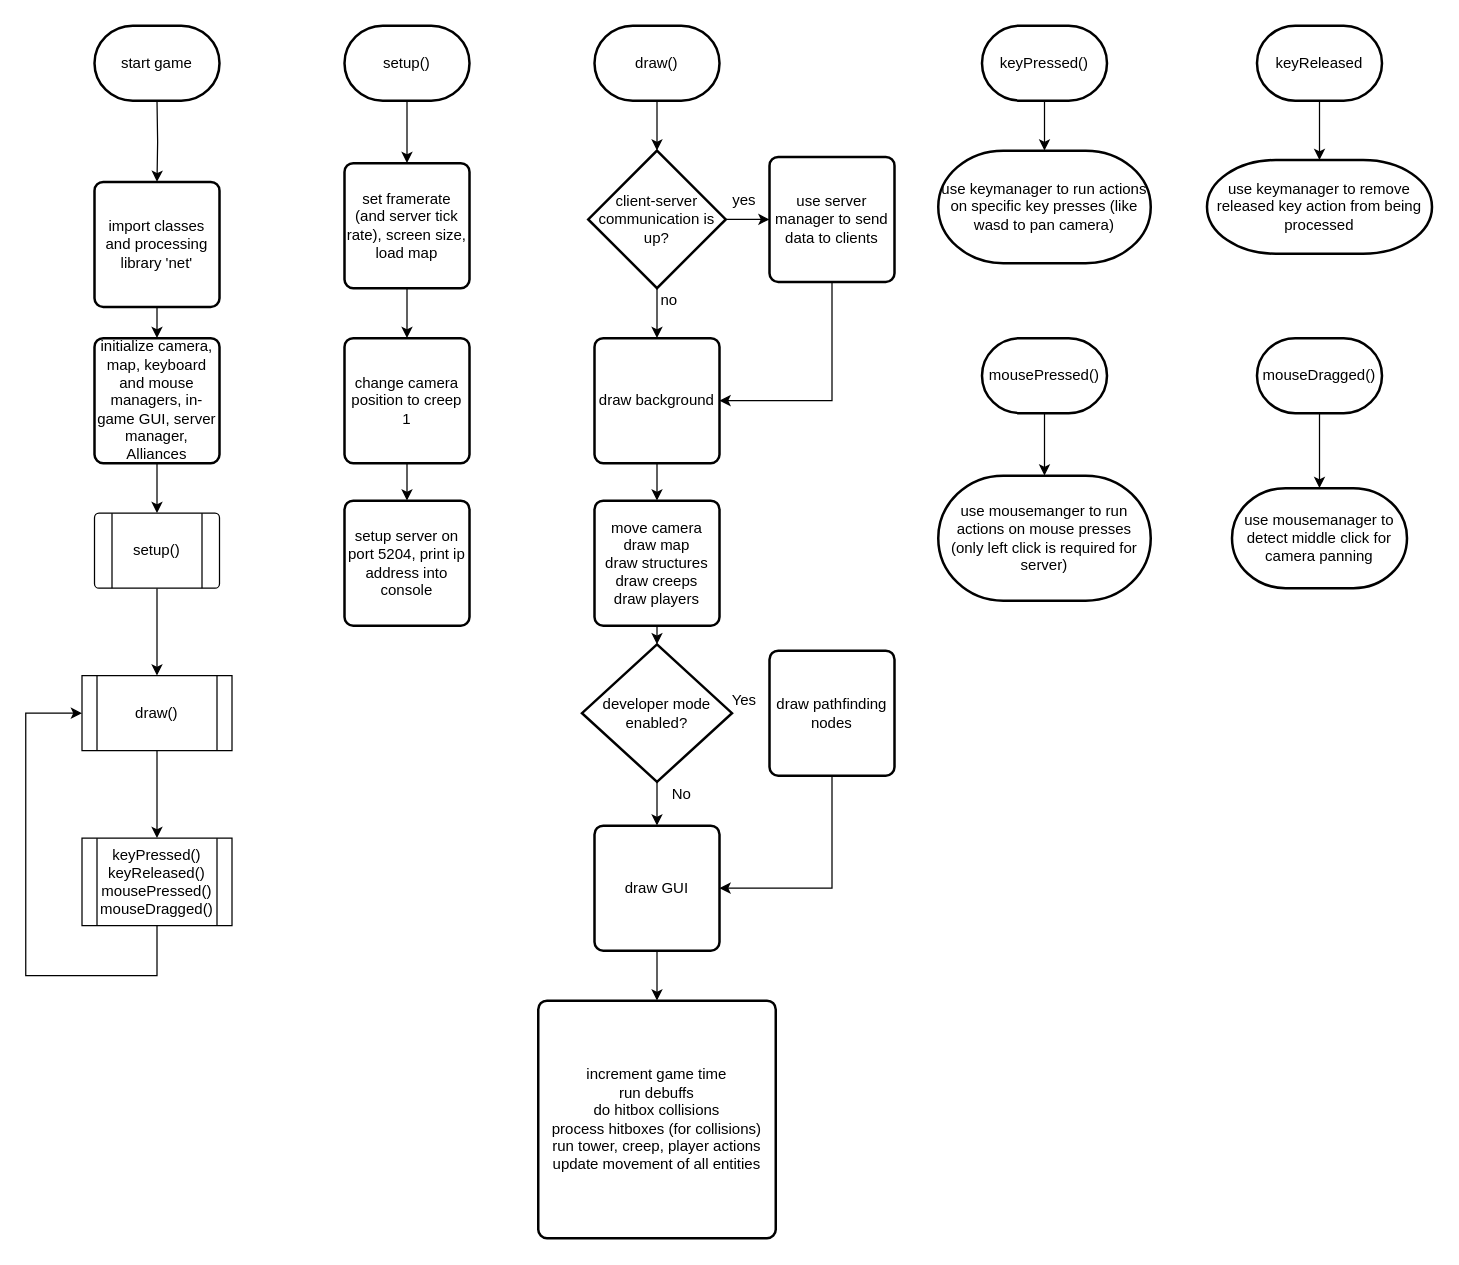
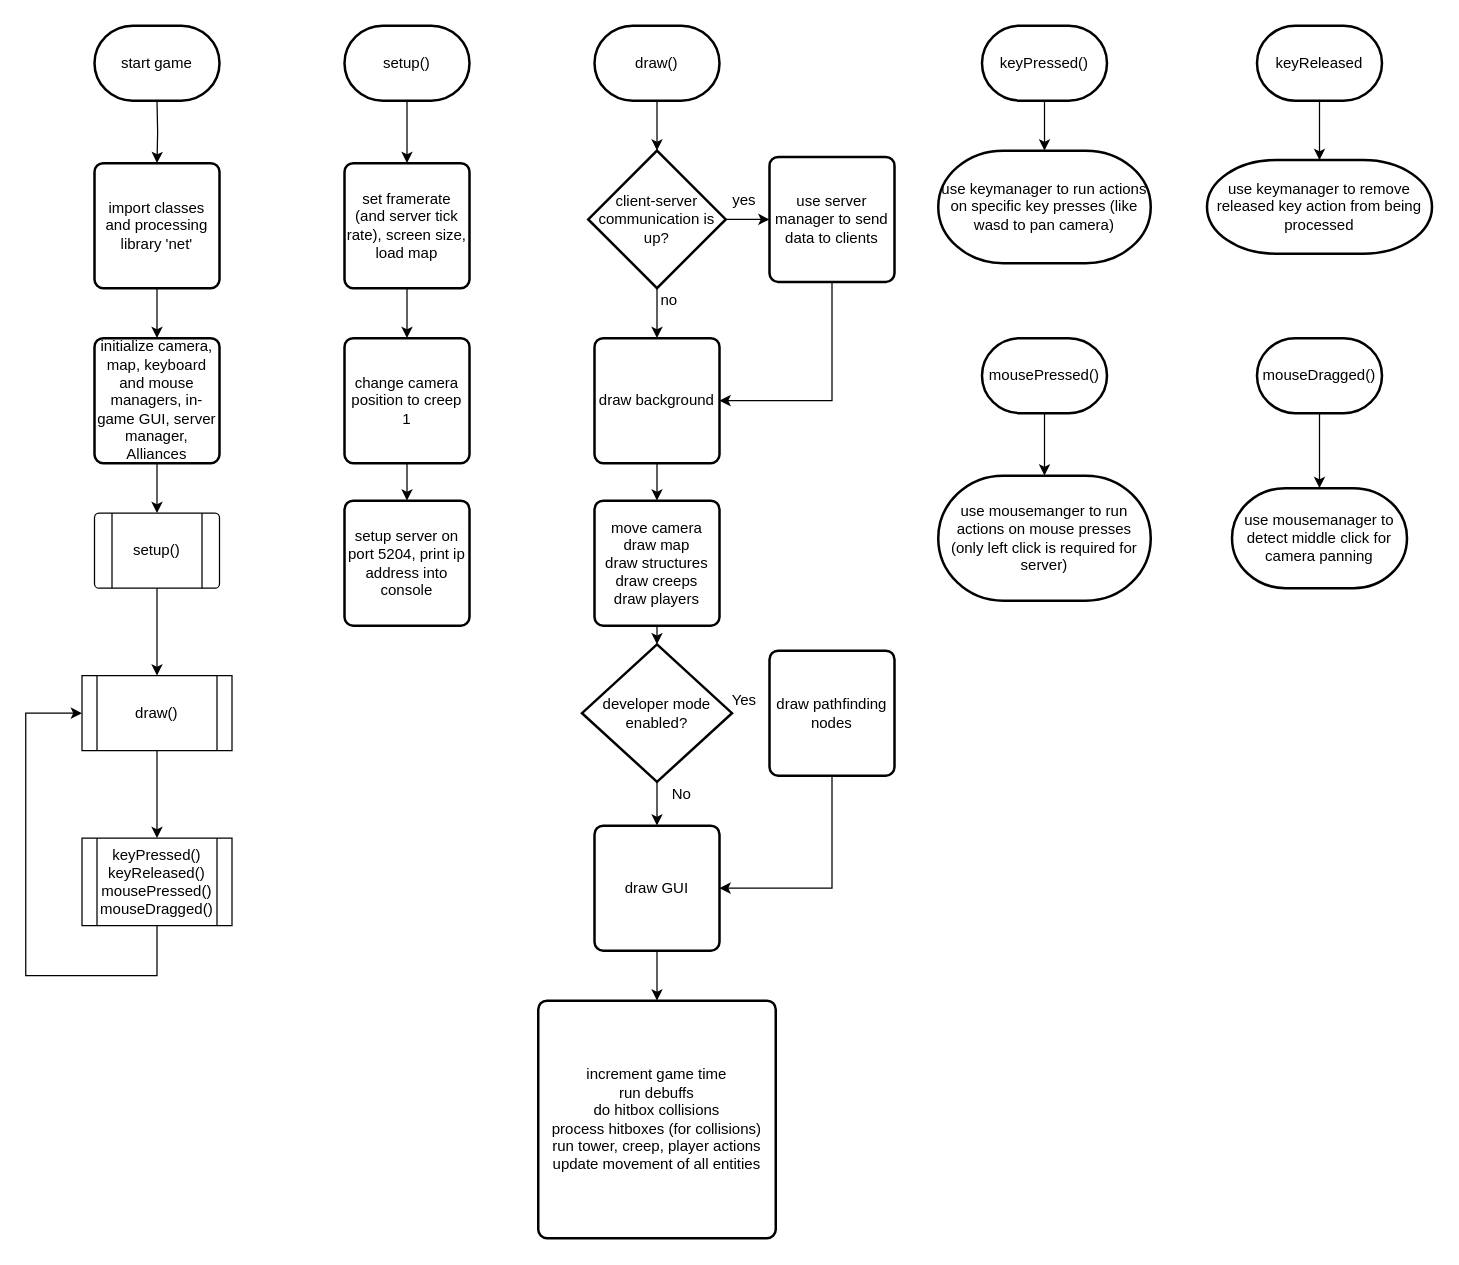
- <mxCell id="4" value="import classes and processing library 'net'" style="rounded=1;whiteSpace=wrap;html=1;absoluteArcSize=1;arcSize=14;strokeWidth=2;" vertex="1" parent="1"><mxGeometry x="75" y="145" width="100" height="100" as="geometry" /></mxCell>
+ <mxCell id="4" value="import classes and processing library 'net'" style="rounded=1;whiteSpace=wrap;html=1;absoluteArcSize=1;arcSize=14;strokeWidth=2;" vertex="1" parent="1"><mxGeometry x="75" y="130" width="100" height="100" as="geometry" /></mxCell>
